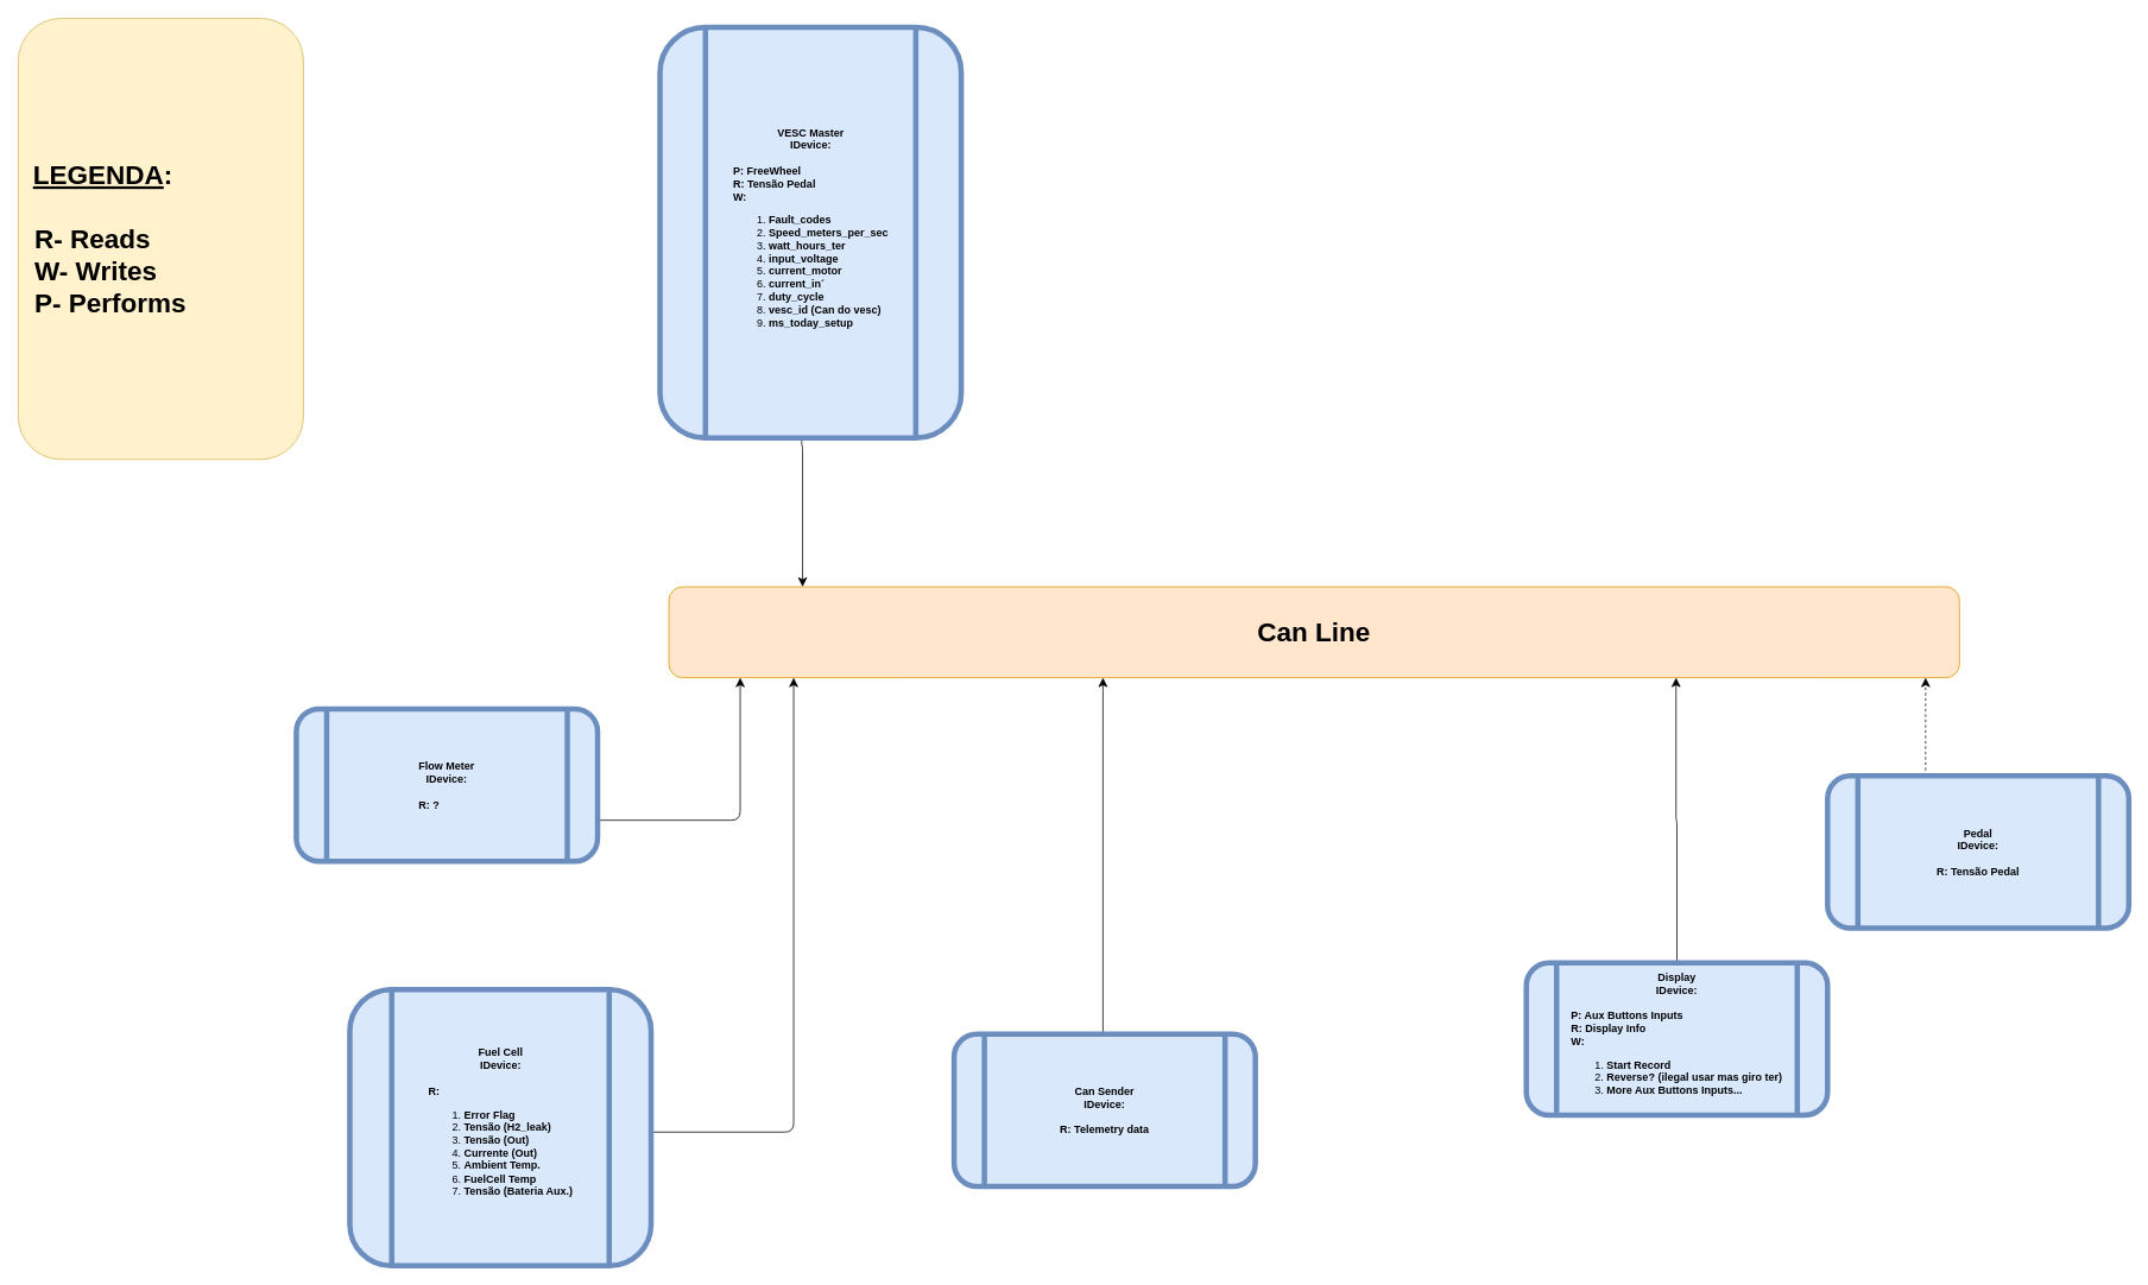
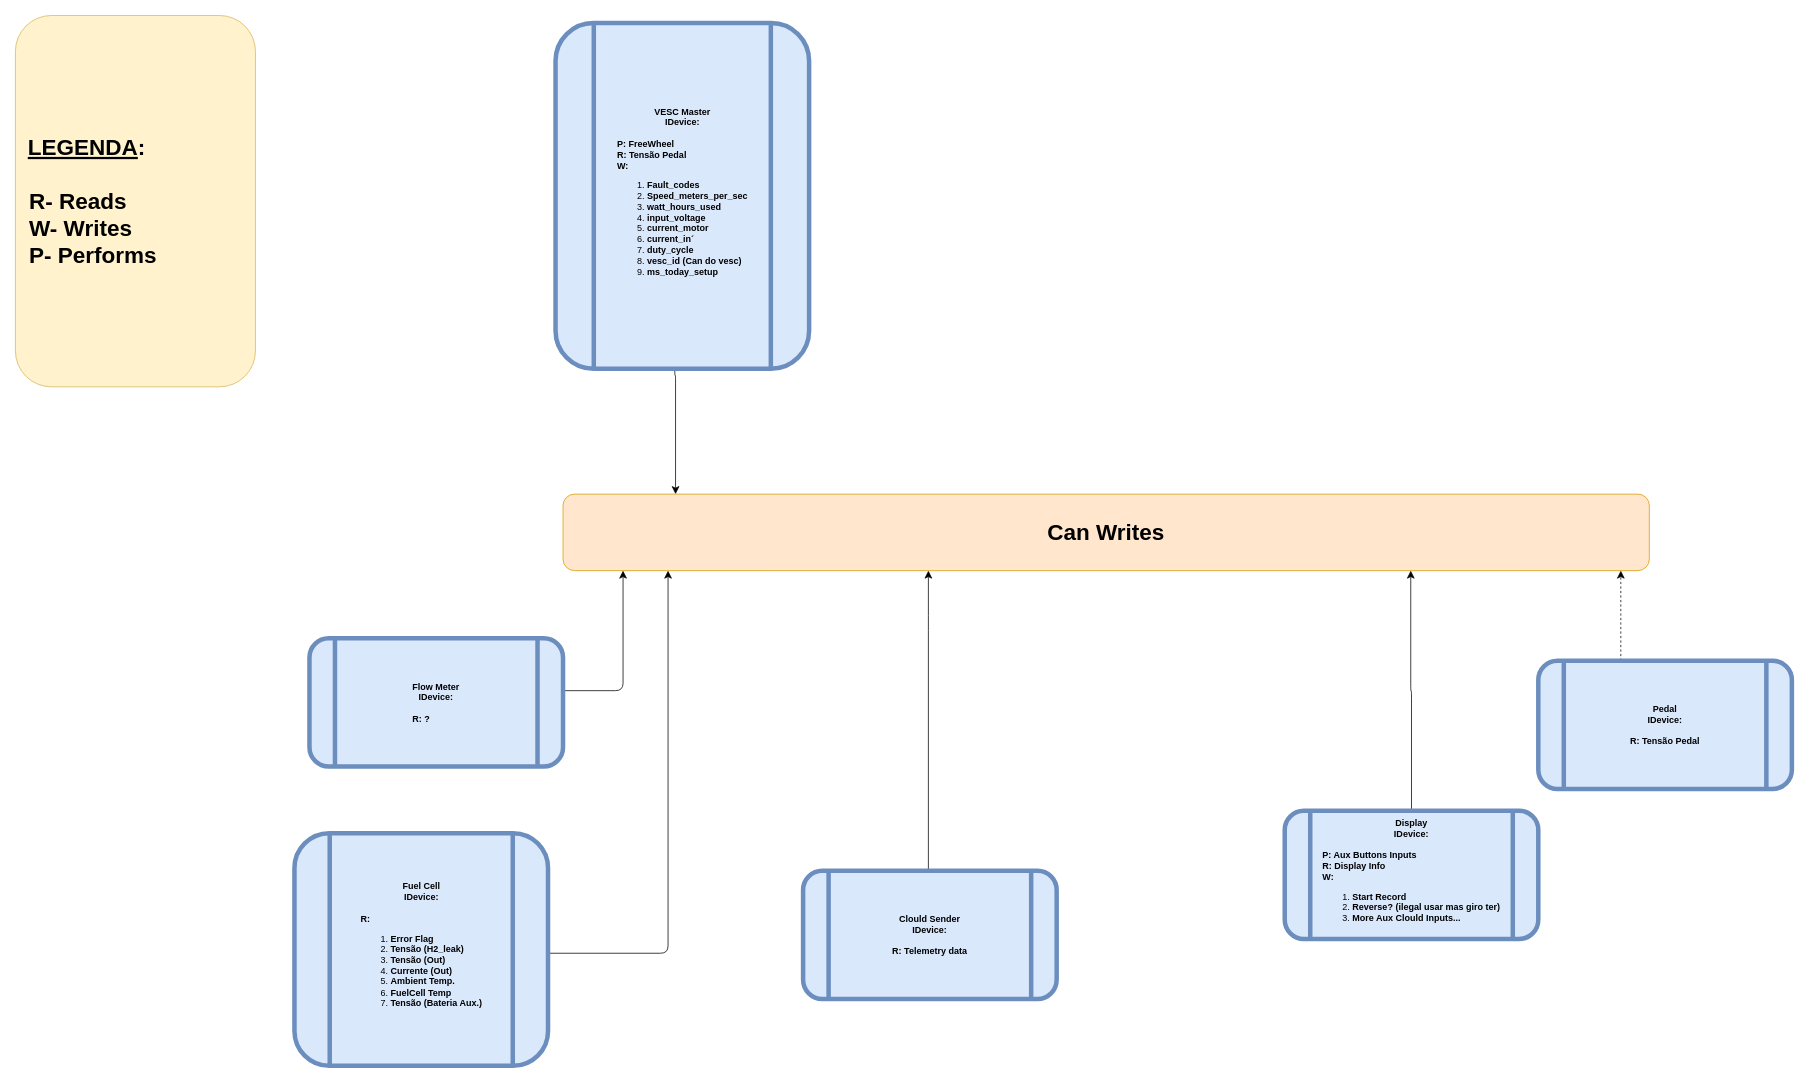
- <mxCell id="12" value="&lt;b&gt;VESC Master&lt;/b&gt;&lt;div&gt;&lt;b&gt;IDevice:&lt;br&gt;&lt;/b&gt;&lt;b&gt;&lt;br&gt;&lt;div style=&quot;text-align: left;&quot;&gt;&lt;b style=&quot;background-color: initial;&quot;&gt;P: FreeWheel&lt;/b&gt;&lt;/div&gt;&lt;/b&gt;&lt;/div&gt;&lt;div style=&quot;text-align: left;&quot;&gt;&lt;b&gt;R: Tensão Pedal&lt;/b&gt;&lt;/div&gt;&lt;div style=&quot;text-align: left;&quot;&gt;&lt;b&gt;W:&amp;nbsp;&lt;/b&gt;&lt;/div&gt;&lt;div&gt;&lt;ol&gt;&lt;li style=&quot;text-align: left;&quot;&gt;&lt;b&gt;Fault_codes&lt;/b&gt;&lt;/li&gt;&lt;li style=&quot;text-align: left;&quot;&gt;&lt;b&gt;Speed_meters_per_sec&lt;/b&gt;&lt;/li&gt;&lt;li style=&quot;text-align: left;&quot;&gt;&lt;b&gt;watt_hours_ter&lt;/b&gt;&lt;/li&gt;&lt;li style=&quot;text-align: left;&quot;&gt;&lt;b&gt;input_voltage&lt;/b&gt;&lt;/li&gt;&lt;li style=&quot;text-align: left;&quot;&gt;&lt;b&gt;current_motor&lt;/b&gt;&lt;/li&gt;&lt;li style=&quot;text-align: left;&quot;&gt;&lt;b&gt;current_in´&lt;/b&gt;&lt;/li&gt;&lt;li style=&quot;text-align: left;&quot;&gt;&lt;b&gt;duty_cycle&lt;/b&gt;&lt;/li&gt;&lt;li style=&quot;text-align: left;&quot;&gt;&lt;b&gt;vesc_id (Can do vesc)&lt;/b&gt;&lt;/li&gt;&lt;li style=&quot;text-align: left;&quot;&gt;&lt;b&gt;ms_today_setup&lt;/b&gt;&lt;/li&gt;&lt;/ol&gt;&lt;/div&gt;" style="shape=process;whiteSpace=wrap;html=1;backgroundOutline=1;fillColor=#dae8fc;strokeColor=#6c8ebf;rounded=1;strokeWidth=6;" vertex="1" parent="1"><mxGeometry x="740" y="30" width="338" height="461" as="geometry" /></mxCell>
+ <mxCell id="12" value="&lt;b&gt;VESC Master&lt;/b&gt;&lt;div&gt;&lt;b&gt;IDevice:&lt;br&gt;&lt;/b&gt;&lt;b&gt;&lt;br&gt;&lt;div style=&quot;text-align: left;&quot;&gt;&lt;b style=&quot;background-color: initial;&quot;&gt;P: FreeWheel&lt;/b&gt;&lt;/div&gt;&lt;/b&gt;&lt;/div&gt;&lt;div style=&quot;text-align: left;&quot;&gt;&lt;b&gt;R: Tensão Pedal&lt;/b&gt;&lt;/div&gt;&lt;div style=&quot;text-align: left;&quot;&gt;&lt;b&gt;W:&amp;nbsp;&lt;/b&gt;&lt;/div&gt;&lt;div&gt;&lt;ol&gt;&lt;li style=&quot;text-align: left;&quot;&gt;&lt;b&gt;Fault_codes&lt;/b&gt;&lt;/li&gt;&lt;li style=&quot;text-align: left;&quot;&gt;&lt;b&gt;Speed_meters_per_sec&lt;/b&gt;&lt;/li&gt;&lt;li style=&quot;text-align: left;&quot;&gt;&lt;b&gt;watt_hours_used&lt;/b&gt;&lt;/li&gt;&lt;li style=&quot;text-align: left;&quot;&gt;&lt;b&gt;input_voltage&lt;/b&gt;&lt;/li&gt;&lt;li style=&quot;text-align: left;&quot;&gt;&lt;b&gt;current_motor&lt;/b&gt;&lt;/li&gt;&lt;li style=&quot;text-align: left;&quot;&gt;&lt;b&gt;current_in´&lt;/b&gt;&lt;/li&gt;&lt;li style=&quot;text-align: left;&quot;&gt;&lt;b&gt;duty_cycle&lt;/b&gt;&lt;/li&gt;&lt;li style=&quot;text-align: left;&quot;&gt;&lt;b&gt;vesc_id (Can do vesc)&lt;/b&gt;&lt;/li&gt;&lt;li style=&quot;text-align: left;&quot;&gt;&lt;b&gt;ms_today_setup&lt;/b&gt;&lt;/li&gt;&lt;/ol&gt;&lt;/div&gt;" style="shape=process;whiteSpace=wrap;html=1;backgroundOutline=1;fillColor=#dae8fc;strokeColor=#6c8ebf;rounded=1;strokeWidth=6;" vertex="1" parent="1"><mxGeometry x="740" y="30" width="338" height="461" as="geometry" /></mxCell>
- <mxCell id="2" value="&lt;b&gt;&lt;font style=&quot;font-size: 30px;&quot;&gt;Can Line&lt;/font&gt;&lt;/b&gt;" style="rounded=1;whiteSpace=wrap;html=1;fillColor=#ffe6cc;strokeColor=#d79b00;" vertex="1" parent="1"><mxGeometry x="750" y="658" width="1448" height="102" as="geometry" /></mxCell>
+ <mxCell id="2" value="&lt;b&gt;&lt;font style=&quot;font-size: 30px;&quot;&gt;Can Writes&lt;/font&gt;&lt;/b&gt;" style="rounded=1;whiteSpace=wrap;html=1;fillColor=#ffe6cc;strokeColor=#d79b00;" vertex="1" parent="1"><mxGeometry x="750" y="658" width="1448" height="102" as="geometry" /></mxCell>
- <mxCell id="10" value="&lt;b&gt;Flow Meter&lt;br&gt;IDevice:&lt;/b&gt;&lt;div&gt;&lt;b&gt;&lt;br&gt;&lt;/b&gt;&lt;/div&gt;&lt;div style=&quot;text-align: left;&quot;&gt;&lt;b&gt;R: ?&lt;/b&gt;&lt;/div&gt;" style="shape=process;whiteSpace=wrap;html=1;backgroundOutline=1;fillColor=#dae8fc;strokeColor=#6c8ebf;rounded=1;strokeWidth=6;" vertex="1" parent="1"><mxGeometry x="332" y="795" width="338" height="171" as="geometry" /></mxCell>
+ <mxCell id="10" value="&lt;b&gt;Flow Meter&lt;br&gt;IDevice:&lt;/b&gt;&lt;div&gt;&lt;b&gt;&lt;br&gt;&lt;/b&gt;&lt;/div&gt;&lt;div style=&quot;text-align: left;&quot;&gt;&lt;b&gt;R: ?&lt;/b&gt;&lt;/div&gt;" style="shape=process;whiteSpace=wrap;html=1;backgroundOutline=1;fillColor=#dae8fc;strokeColor=#6c8ebf;rounded=1;strokeWidth=6;" vertex="1" parent="1"><mxGeometry x="412" y="850" width="338" height="171" as="geometry" /></mxCell>
- <mxCell id="4" value="&lt;b&gt;Pedal&lt;/b&gt;&lt;div&gt;&lt;b&gt;IDevice:&lt;/b&gt;&lt;b&gt;&lt;br&gt;&lt;/b&gt;&lt;/div&gt;&lt;div&gt;&lt;b&gt;&lt;br&gt;&lt;/b&gt;&lt;/div&gt;&lt;div style=&quot;text-align: left;&quot;&gt;&lt;b style=&quot;background-color: initial;&quot;&gt;R: Tensão Pedal&lt;/b&gt;&lt;br&gt;&lt;/div&gt;" style="shape=process;whiteSpace=wrap;html=1;backgroundOutline=1;fillColor=#dae8fc;strokeColor=#6c8ebf;rounded=1;strokeWidth=6;" vertex="1" parent="1"><mxGeometry x="2050" y="870" width="338" height="171" as="geometry" /></mxCell>
+ <mxCell id="4" value="&lt;b&gt;Pedal&lt;/b&gt;&lt;div&gt;&lt;b&gt;IDevice:&lt;/b&gt;&lt;b&gt;&lt;br&gt;&lt;/b&gt;&lt;/div&gt;&lt;div&gt;&lt;b&gt;&lt;br&gt;&lt;/b&gt;&lt;/div&gt;&lt;div style=&quot;text-align: left;&quot;&gt;&lt;b style=&quot;background-color: initial;&quot;&gt;R: Tensão Pedal&lt;/b&gt;&lt;br&gt;&lt;/div&gt;" style="shape=process;whiteSpace=wrap;html=1;backgroundOutline=1;fillColor=#dae8fc;strokeColor=#6c8ebf;rounded=1;strokeWidth=6;" vertex="1" parent="1"><mxGeometry x="2050" y="880" width="338" height="171" as="geometry" /></mxCell>
- <mxCell id="6" value="&lt;b&gt;Display&lt;/b&gt;&lt;div&gt;&lt;b&gt;IDevice:&lt;/b&gt;&lt;b&gt;&lt;br&gt;&lt;/b&gt;&lt;/div&gt;&lt;div&gt;&lt;b&gt;&lt;br&gt;&lt;/b&gt;&lt;/div&gt;&lt;div style=&quot;text-align: left;&quot;&gt;&lt;b&gt;P: Aux Buttons Inputs&lt;/b&gt;&lt;/div&gt;&lt;div style=&quot;text-align: left;&quot;&gt;&lt;b&gt;R: Display Info&lt;/b&gt;&lt;/div&gt;&lt;div&gt;&lt;div style=&quot;text-align: left;&quot;&gt;&lt;b style=&quot;background-color: initial;&quot;&gt;W:&lt;/b&gt;&lt;/div&gt;&lt;div style=&quot;text-align: left;&quot;&gt;&lt;ol&gt;&lt;li&gt;&lt;b style=&quot;background-color: initial;&quot;&gt;Start Record&lt;/b&gt;&lt;/li&gt;&lt;li&gt;&lt;b style=&quot;background-color: initial;&quot;&gt;Reverse? (ilegal usar mas giro ter)&lt;/b&gt;&lt;/li&gt;&lt;li&gt;&lt;b style=&quot;background-color: initial;&quot;&gt;More Aux Buttons Inputs...&lt;/b&gt;&lt;/li&gt;&lt;/ol&gt;&lt;/div&gt;&lt;/div&gt;" style="shape=process;whiteSpace=wrap;html=1;backgroundOutline=1;fillColor=#dae8fc;strokeColor=#6c8ebf;rounded=1;strokeWidth=6;" vertex="1" parent="1"><mxGeometry x="1712" y="1080" width="338" height="171" as="geometry" /></mxCell>
+ <mxCell id="6" value="&lt;b&gt;Display&lt;/b&gt;&lt;div&gt;&lt;b&gt;IDevice:&lt;/b&gt;&lt;b&gt;&lt;br&gt;&lt;/b&gt;&lt;/div&gt;&lt;div&gt;&lt;b&gt;&lt;br&gt;&lt;/b&gt;&lt;/div&gt;&lt;div style=&quot;text-align: left;&quot;&gt;&lt;b&gt;P: Aux Buttons Inputs&lt;/b&gt;&lt;/div&gt;&lt;div style=&quot;text-align: left;&quot;&gt;&lt;b&gt;R: Display Info&lt;/b&gt;&lt;/div&gt;&lt;div&gt;&lt;div style=&quot;text-align: left;&quot;&gt;&lt;b style=&quot;background-color: initial;&quot;&gt;W:&lt;/b&gt;&lt;/div&gt;&lt;div style=&quot;text-align: left;&quot;&gt;&lt;ol&gt;&lt;li&gt;&lt;b style=&quot;background-color: initial;&quot;&gt;Start Record&lt;/b&gt;&lt;/li&gt;&lt;li&gt;&lt;b style=&quot;background-color: initial;&quot;&gt;Reverse? (ilegal usar mas giro ter)&lt;/b&gt;&lt;/li&gt;&lt;li&gt;&lt;b style=&quot;background-color: initial;&quot;&gt;More Aux Clould Inputs...&lt;/b&gt;&lt;/li&gt;&lt;/ol&gt;&lt;/div&gt;&lt;/div&gt;" style="shape=process;whiteSpace=wrap;html=1;backgroundOutline=1;fillColor=#dae8fc;strokeColor=#6c8ebf;rounded=1;strokeWidth=6;" vertex="1" parent="1"><mxGeometry x="1712" y="1080" width="338" height="171" as="geometry" /></mxCell>
- <mxCell id="14" value="&lt;b&gt;Can Sender&lt;br&gt;&lt;/b&gt;&lt;div&gt;&lt;div&gt;&lt;div&gt;&lt;b&gt;IDevice:&lt;/b&gt;&lt;b&gt;&lt;br&gt;&lt;/b&gt;&lt;/div&gt;&lt;/div&gt;&lt;/div&gt;&lt;div&gt;&lt;br&gt;&lt;/div&gt;&lt;div style=&quot;text-align: left;&quot;&gt;&lt;b&gt;R: Telemetry data&lt;/b&gt;&lt;/div&gt;" style="shape=process;whiteSpace=wrap;html=1;backgroundOutline=1;fillColor=#dae8fc;strokeColor=#6c8ebf;rounded=1;strokeWidth=6;" vertex="1" parent="1"><mxGeometry x="1070" y="1160" width="338" height="171" as="geometry" /></mxCell>
+ <mxCell id="14" value="&lt;b&gt;Clould Sender&lt;br&gt;&lt;/b&gt;&lt;div&gt;&lt;div&gt;&lt;div&gt;&lt;b&gt;IDevice:&lt;/b&gt;&lt;b&gt;&lt;br&gt;&lt;/b&gt;&lt;/div&gt;&lt;/div&gt;&lt;/div&gt;&lt;div&gt;&lt;br&gt;&lt;/div&gt;&lt;div style=&quot;text-align: left;&quot;&gt;&lt;b&gt;R: Telemetry data&lt;/b&gt;&lt;/div&gt;" style="shape=process;whiteSpace=wrap;html=1;backgroundOutline=1;fillColor=#dae8fc;strokeColor=#6c8ebf;rounded=1;strokeWidth=6;" vertex="1" parent="1"><mxGeometry x="1070" y="1160" width="338" height="171" as="geometry" /></mxCell>
